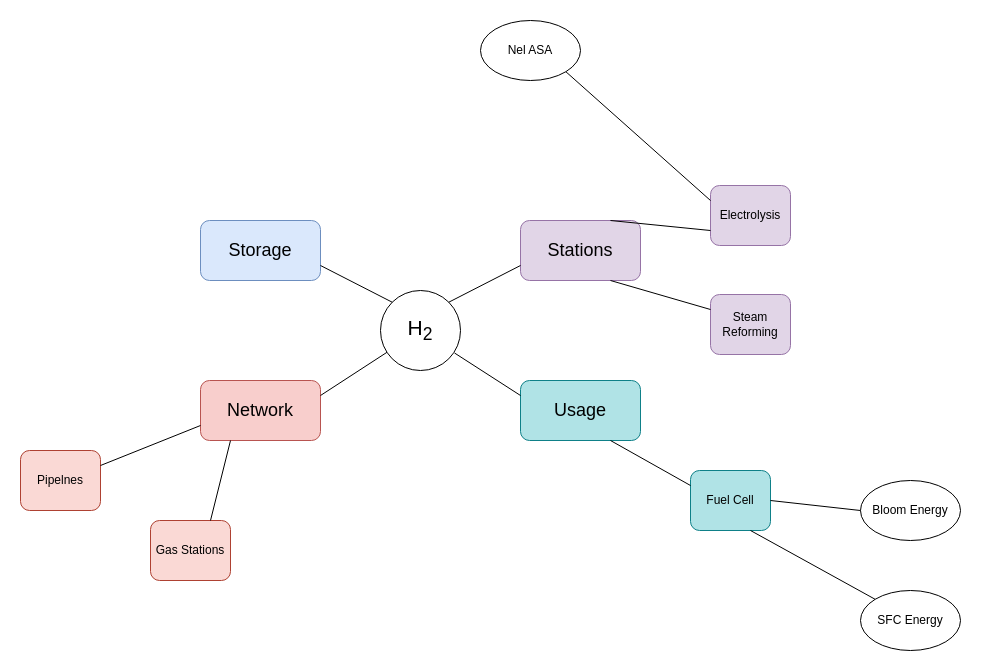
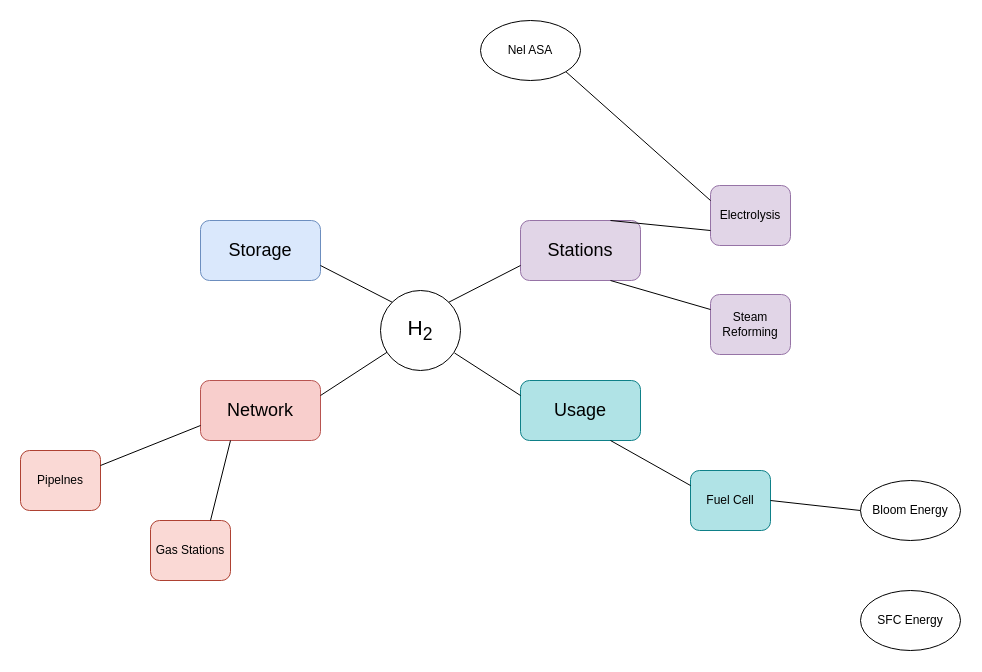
- <mxCell id="22" value="" style="endArrow=none;html=1;fontSize=18;entryX=0;entryY=0;entryDx=0;entryDy=0;exitX=0.75;exitY=1;exitDx=0;exitDy=0;" edge="1" parent="1" source="18" target="21"><mxGeometry width="50" height="50" relative="1" as="geometry"><mxPoint x="770" y="620" as="sourcePoint" /><mxPoint x="820" y="570" as="targetPoint" /></mxGeometry></mxCell>
